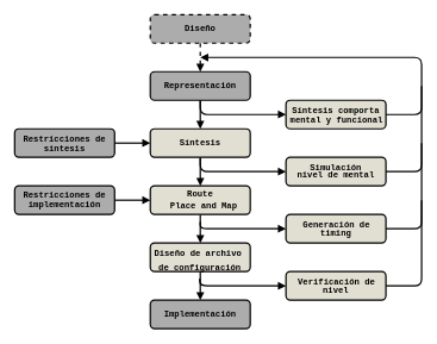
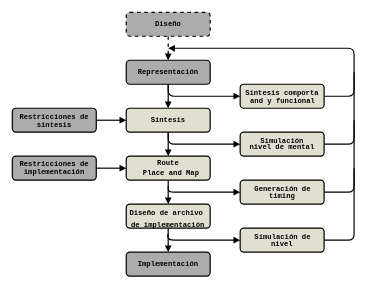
- <mxCell id="38" value="&lt;font face=&quot;Courier New&quot;&gt;&lt;b&gt;mental y funcional&lt;/b&gt;&lt;/font&gt;" style="text;html=1;align=center;verticalAlign=middle;whiteSpace=wrap;rounded=0;" parent="1" vertex="1"><mxGeometry x="386" y="152" width="170" height="30" as="geometry" /></mxCell>
+ <mxCell id="38" value="&lt;font face=&quot;Courier New&quot;&gt;&lt;b&gt;and y funcional&lt;/b&gt;&lt;/font&gt;" style="text;html=1;align=center;verticalAlign=middle;whiteSpace=wrap;rounded=0;" parent="1" vertex="1"><mxGeometry x="386" y="152" width="170" height="30" as="geometry" /></mxCell>
- <mxCell id="25" value="&lt;font face=&quot;Courier New&quot;&gt;&lt;b&gt;de configuración&lt;/b&gt;&lt;/font&gt;" style="text;html=1;align=center;verticalAlign=middle;whiteSpace=wrap;rounded=0;" parent="1" vertex="1"><mxGeometry x="211.5" y="360" width="135" height="30" as="geometry" /></mxCell>
+ <mxCell id="25" value="&lt;font face=&quot;Courier New&quot;&gt;&lt;b&gt;de implementación&lt;/b&gt;&lt;/font&gt;" style="text;html=1;align=center;verticalAlign=middle;whiteSpace=wrap;rounded=0;" parent="1" vertex="1"><mxGeometry x="211.5" y="360" width="135" height="30" as="geometry" /></mxCell>
- <mxCell id="43" value="&lt;font face=&quot;Courier New&quot;&gt;&lt;b&gt;Verificación de&lt;/b&gt;&lt;/font&gt;" style="text;html=1;align=center;verticalAlign=middle;whiteSpace=wrap;rounded=0;" parent="1" vertex="1"><mxGeometry x="411" y="380" width="120" height="30" as="geometry" /></mxCell>
+ <mxCell id="43" value="&lt;font face=&quot;Courier New&quot;&gt;&lt;b&gt;Simulación de&lt;/b&gt;&lt;/font&gt;" style="text;html=1;align=center;verticalAlign=middle;whiteSpace=wrap;rounded=0;" parent="1" vertex="1"><mxGeometry x="411" y="380" width="120" height="30" as="geometry" /></mxCell>
